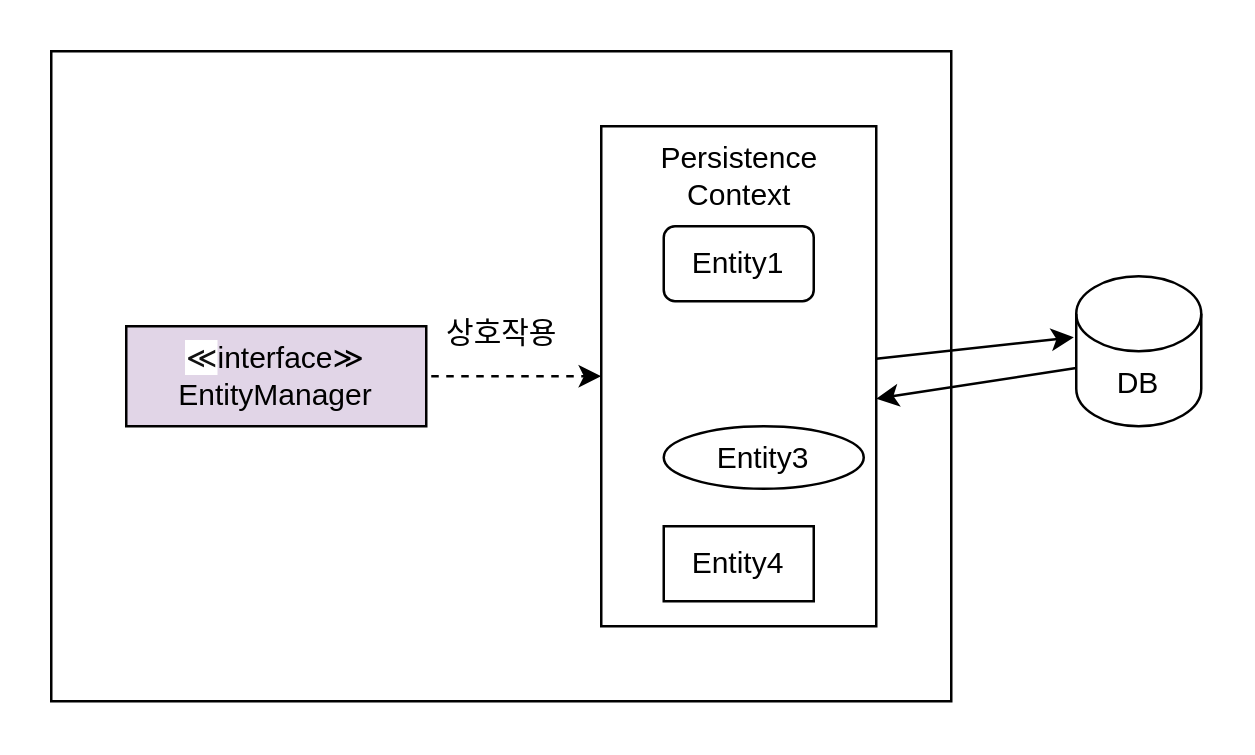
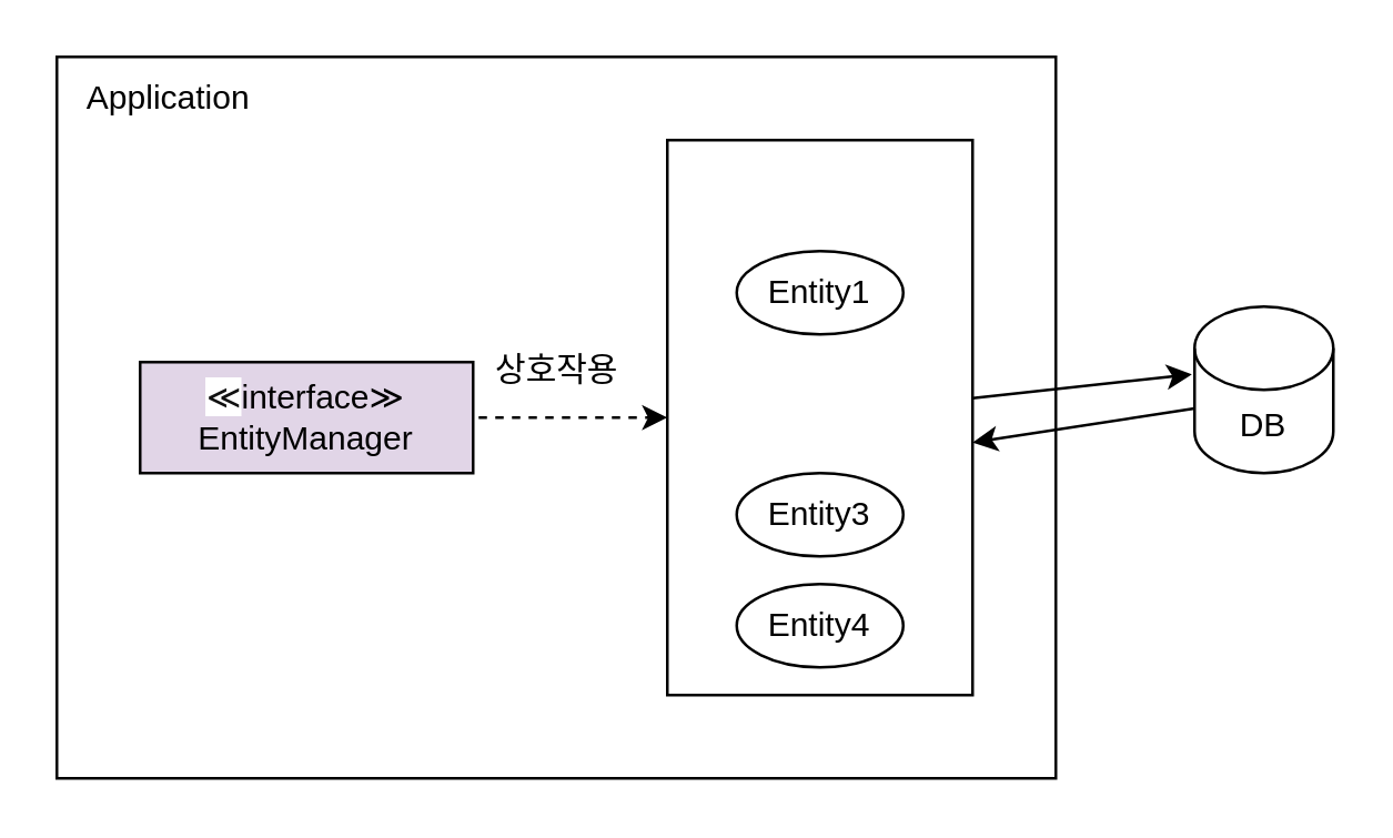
+ <mxCell id="12" value="Application" style="text;html=1;align=center;verticalAlign=middle;resizable=0;points=[];autosize=1;strokeColor=none;fillColor=none;" parent="1" vertex="1"><mxGeometry x="20" y="20" width="80" height="30" as="geometry" /></mxCell>
- <mxCell id="6" value="Persistence&lt;br&gt;Context" style="text;html=1;align=center;verticalAlign=middle;resizable=0;points=[];autosize=1;strokeColor=none;fillColor=none;" parent="1" vertex="1"><mxGeometry x="250" y="50" width="90" height="40" as="geometry" /></mxCell>
- <mxCell id="7" value="Entity1" style="whiteSpace=wrap;html=1;rounded=1;" parent="1" vertex="1"><mxGeometry x="265" y="90" width="60" height="30" as="geometry" /></mxCell>
+ <mxCell id="7" value="Entity1" style="ellipse;whiteSpace=wrap;html=1;" parent="1" vertex="1"><mxGeometry x="265" y="90" width="60" height="30" as="geometry" /></mxCell>
- <mxCell id="8" value="Entity3" style="ellipse;whiteSpace=wrap;html=1;" parent="1" vertex="1"><mxGeometry x="265" y="170" width="80" height="25" as="geometry" /></mxCell>
+ <mxCell id="8" value="Entity3" style="ellipse;whiteSpace=wrap;html=1;" parent="1" vertex="1"><mxGeometry x="265" y="170" width="60" height="30" as="geometry" /></mxCell>
- <mxCell id="14" value="Entity4" style="whiteSpace=wrap;html=1;rounded=0;" parent="1" vertex="1"><mxGeometry x="265" y="210" width="60" height="30" as="geometry" /></mxCell>
+ <mxCell id="14" value="Entity4" style="ellipse;whiteSpace=wrap;html=1;" parent="1" vertex="1"><mxGeometry x="265" y="210" width="60" height="30" as="geometry" /></mxCell>
